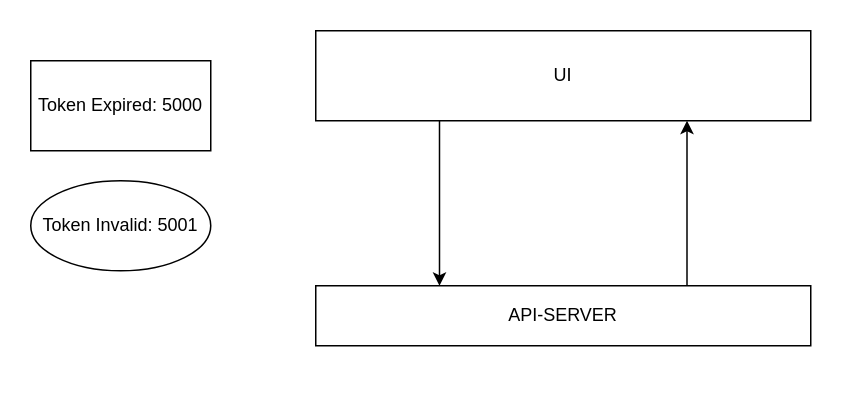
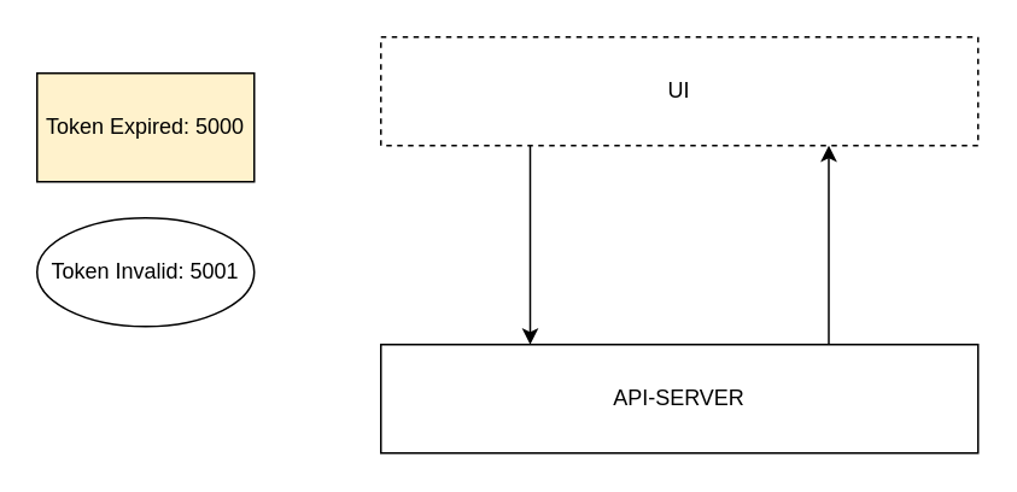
- <mxCell id="3" value="UI" style="rounded=0;whiteSpace=wrap;html=1;" vertex="1" parent="1"><mxGeometry x="210" y="20" width="330" height="60" as="geometry" /></mxCell>
+ <mxCell id="3" value="UI" style="rounded=0;whiteSpace=wrap;html=1;dashed=1;" vertex="1" parent="1"><mxGeometry x="210" y="20" width="330" height="60" as="geometry" /></mxCell>
- <mxCell id="6" value="Token Expired: 5000" style="rounded=0;whiteSpace=wrap;html=1;" vertex="1" parent="1"><mxGeometry x="20" y="40" width="120" height="60" as="geometry" /></mxCell>
+ <mxCell id="6" value="Token Expired: 5000" style="rounded=0;whiteSpace=wrap;html=1;fillColor=#fff2cc;" vertex="1" parent="1"><mxGeometry x="20" y="40" width="120" height="60" as="geometry" /></mxCell>
- <mxCell id="5" value="API-SERVER" style="rounded=0;whiteSpace=wrap;html=1;" vertex="1" parent="1"><mxGeometry x="210" y="190" width="330" height="40" as="geometry" /></mxCell>
+ <mxCell id="5" value="API-SERVER" style="rounded=0;whiteSpace=wrap;html=1;" vertex="1" parent="1"><mxGeometry x="210" y="190" width="330" height="60" as="geometry" /></mxCell>
